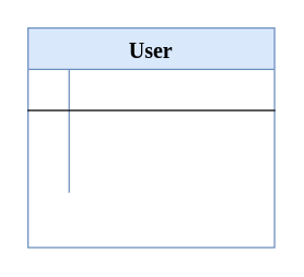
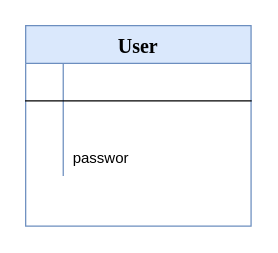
+ <mxCell id="8" value="passwor" style="shape=partialRectangle;connectable=0;fillColor=none;top=0;left=0;bottom=0;right=0;align=left;spacingLeft=6;overflow=hidden;" vertex="1" parent="6"><mxGeometry x="30" width="150" height="30" as="geometry" /></mxCell>
